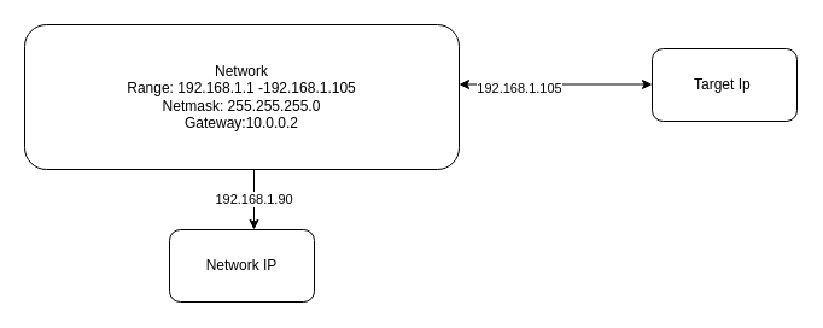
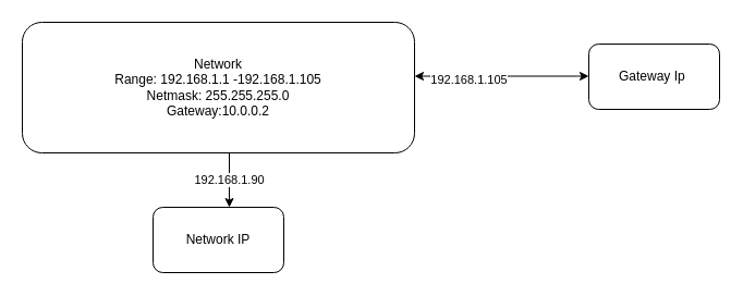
- <mxCell id="6" value="Target Ip&amp;nbsp;" style="rounded=1;whiteSpace=wrap;html=1;" vertex="1" parent="1"><mxGeometry x="540" y="40" width="120" height="60" as="geometry" /></mxCell>
+ <mxCell id="6" value="Gateway Ip&amp;nbsp;" style="rounded=1;whiteSpace=wrap;html=1;" vertex="1" parent="1"><mxGeometry x="540" y="40" width="120" height="60" as="geometry" /></mxCell>
